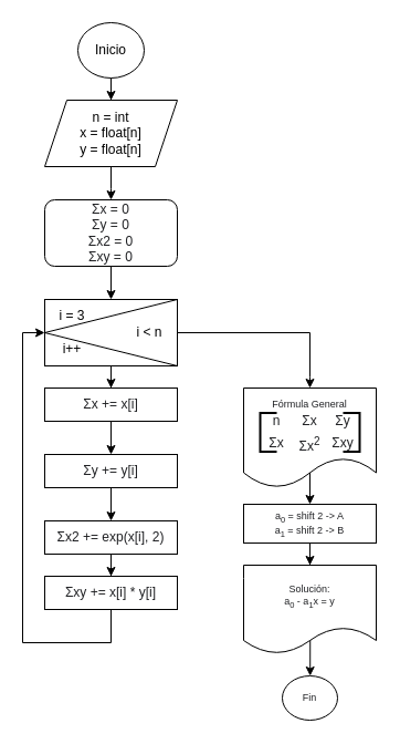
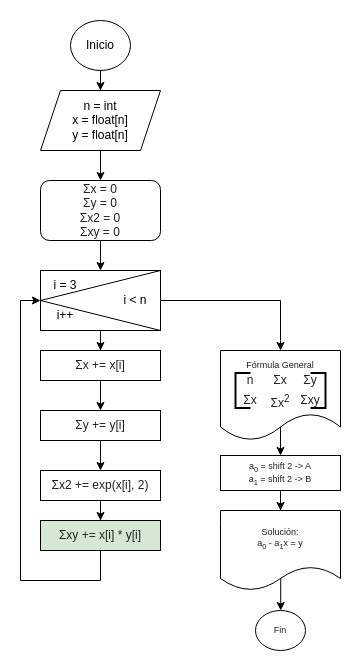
- <mxCell id="21" value="&lt;span style=&quot;color: rgb(32, 33, 36); text-align: left;&quot;&gt;Σxy += x[i] * y[i]&lt;/span&gt;" style="whiteSpace=wrap;html=1;" vertex="1" parent="1"><mxGeometry x="40" y="520" width="120" height="30" as="geometry" /></mxCell>
+ <mxCell id="21" value="&lt;span style=&quot;color: rgb(32, 33, 36); text-align: left;&quot;&gt;Σxy += x[i] * y[i]&lt;/span&gt;" style="whiteSpace=wrap;html=1;fillColor=#d5e8d4;" vertex="1" parent="1"><mxGeometry x="40" y="520" width="120" height="30" as="geometry" /></mxCell>
